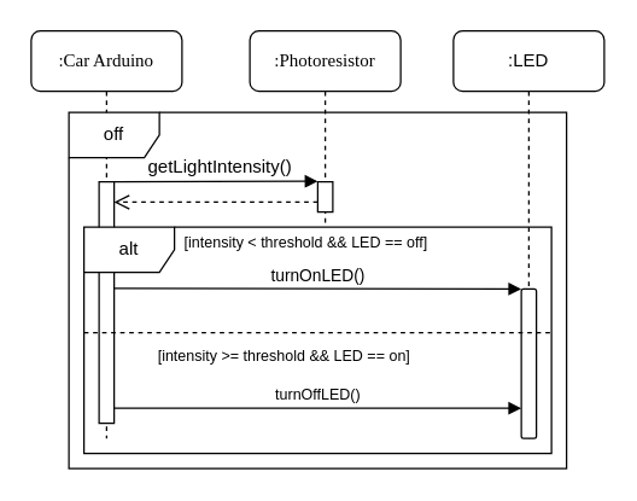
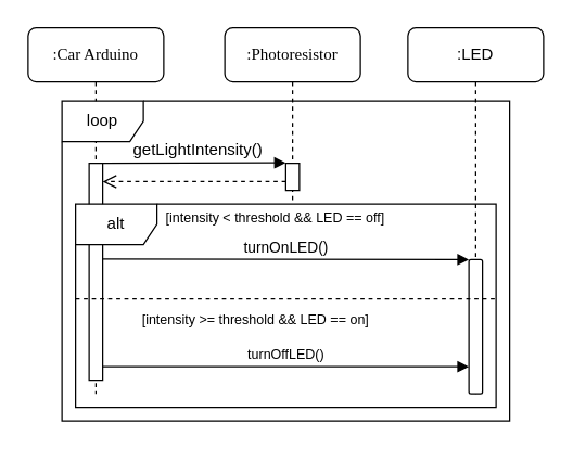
- <mxCell id="17" value="off" style="shape=umlFrame;whiteSpace=wrap;html=1;rounded=1;" vertex="1" parent="1"><mxGeometry x="45" y="74" width="330" height="236" as="geometry" /></mxCell>
+ <mxCell id="17" value="loop" style="shape=umlFrame;whiteSpace=wrap;html=1;rounded=1;" vertex="1" parent="1"><mxGeometry x="45" y="74" width="330" height="236" as="geometry" /></mxCell>
